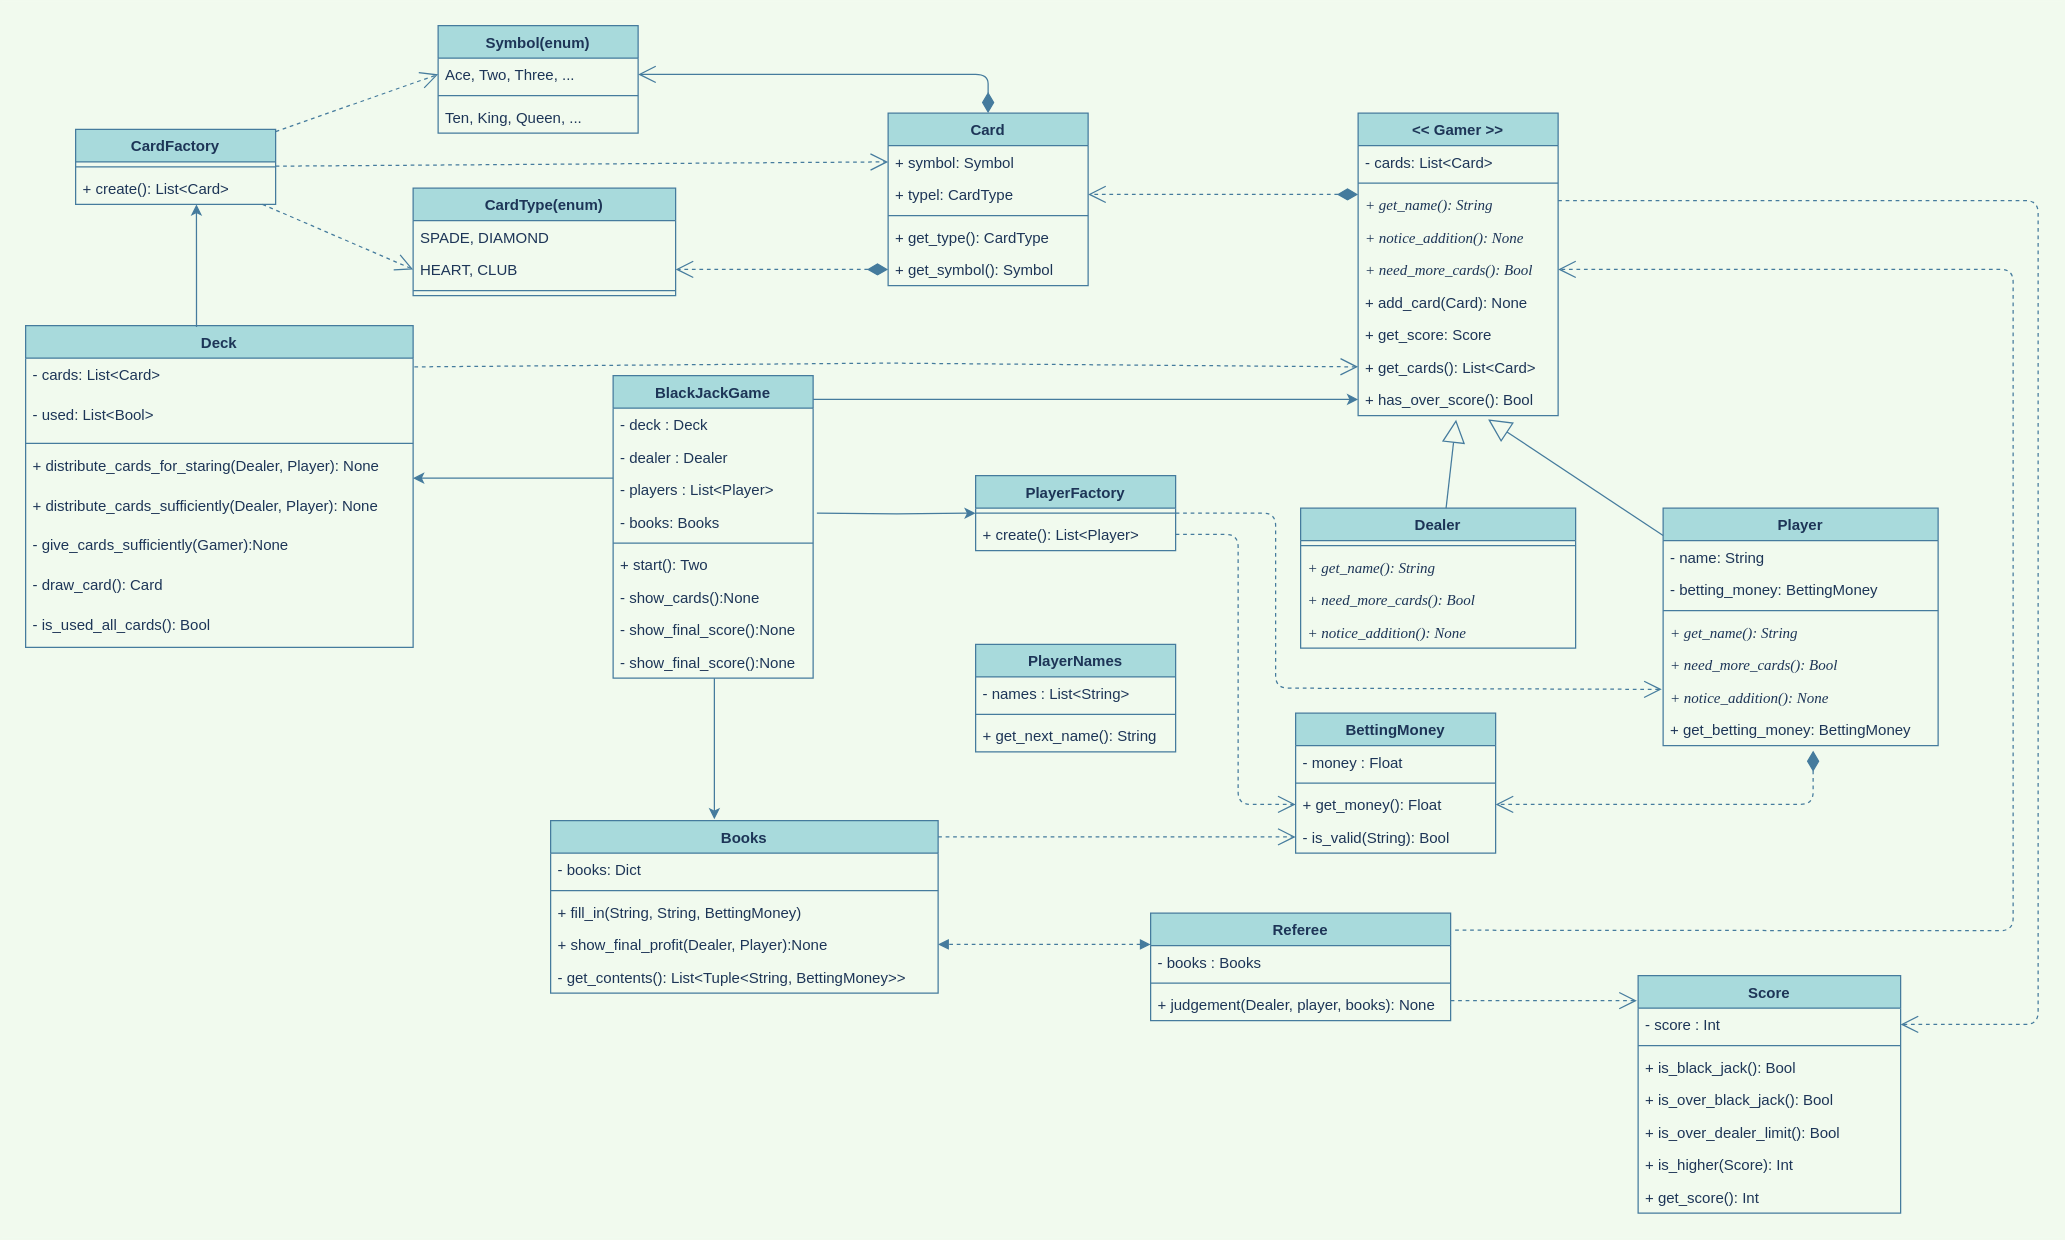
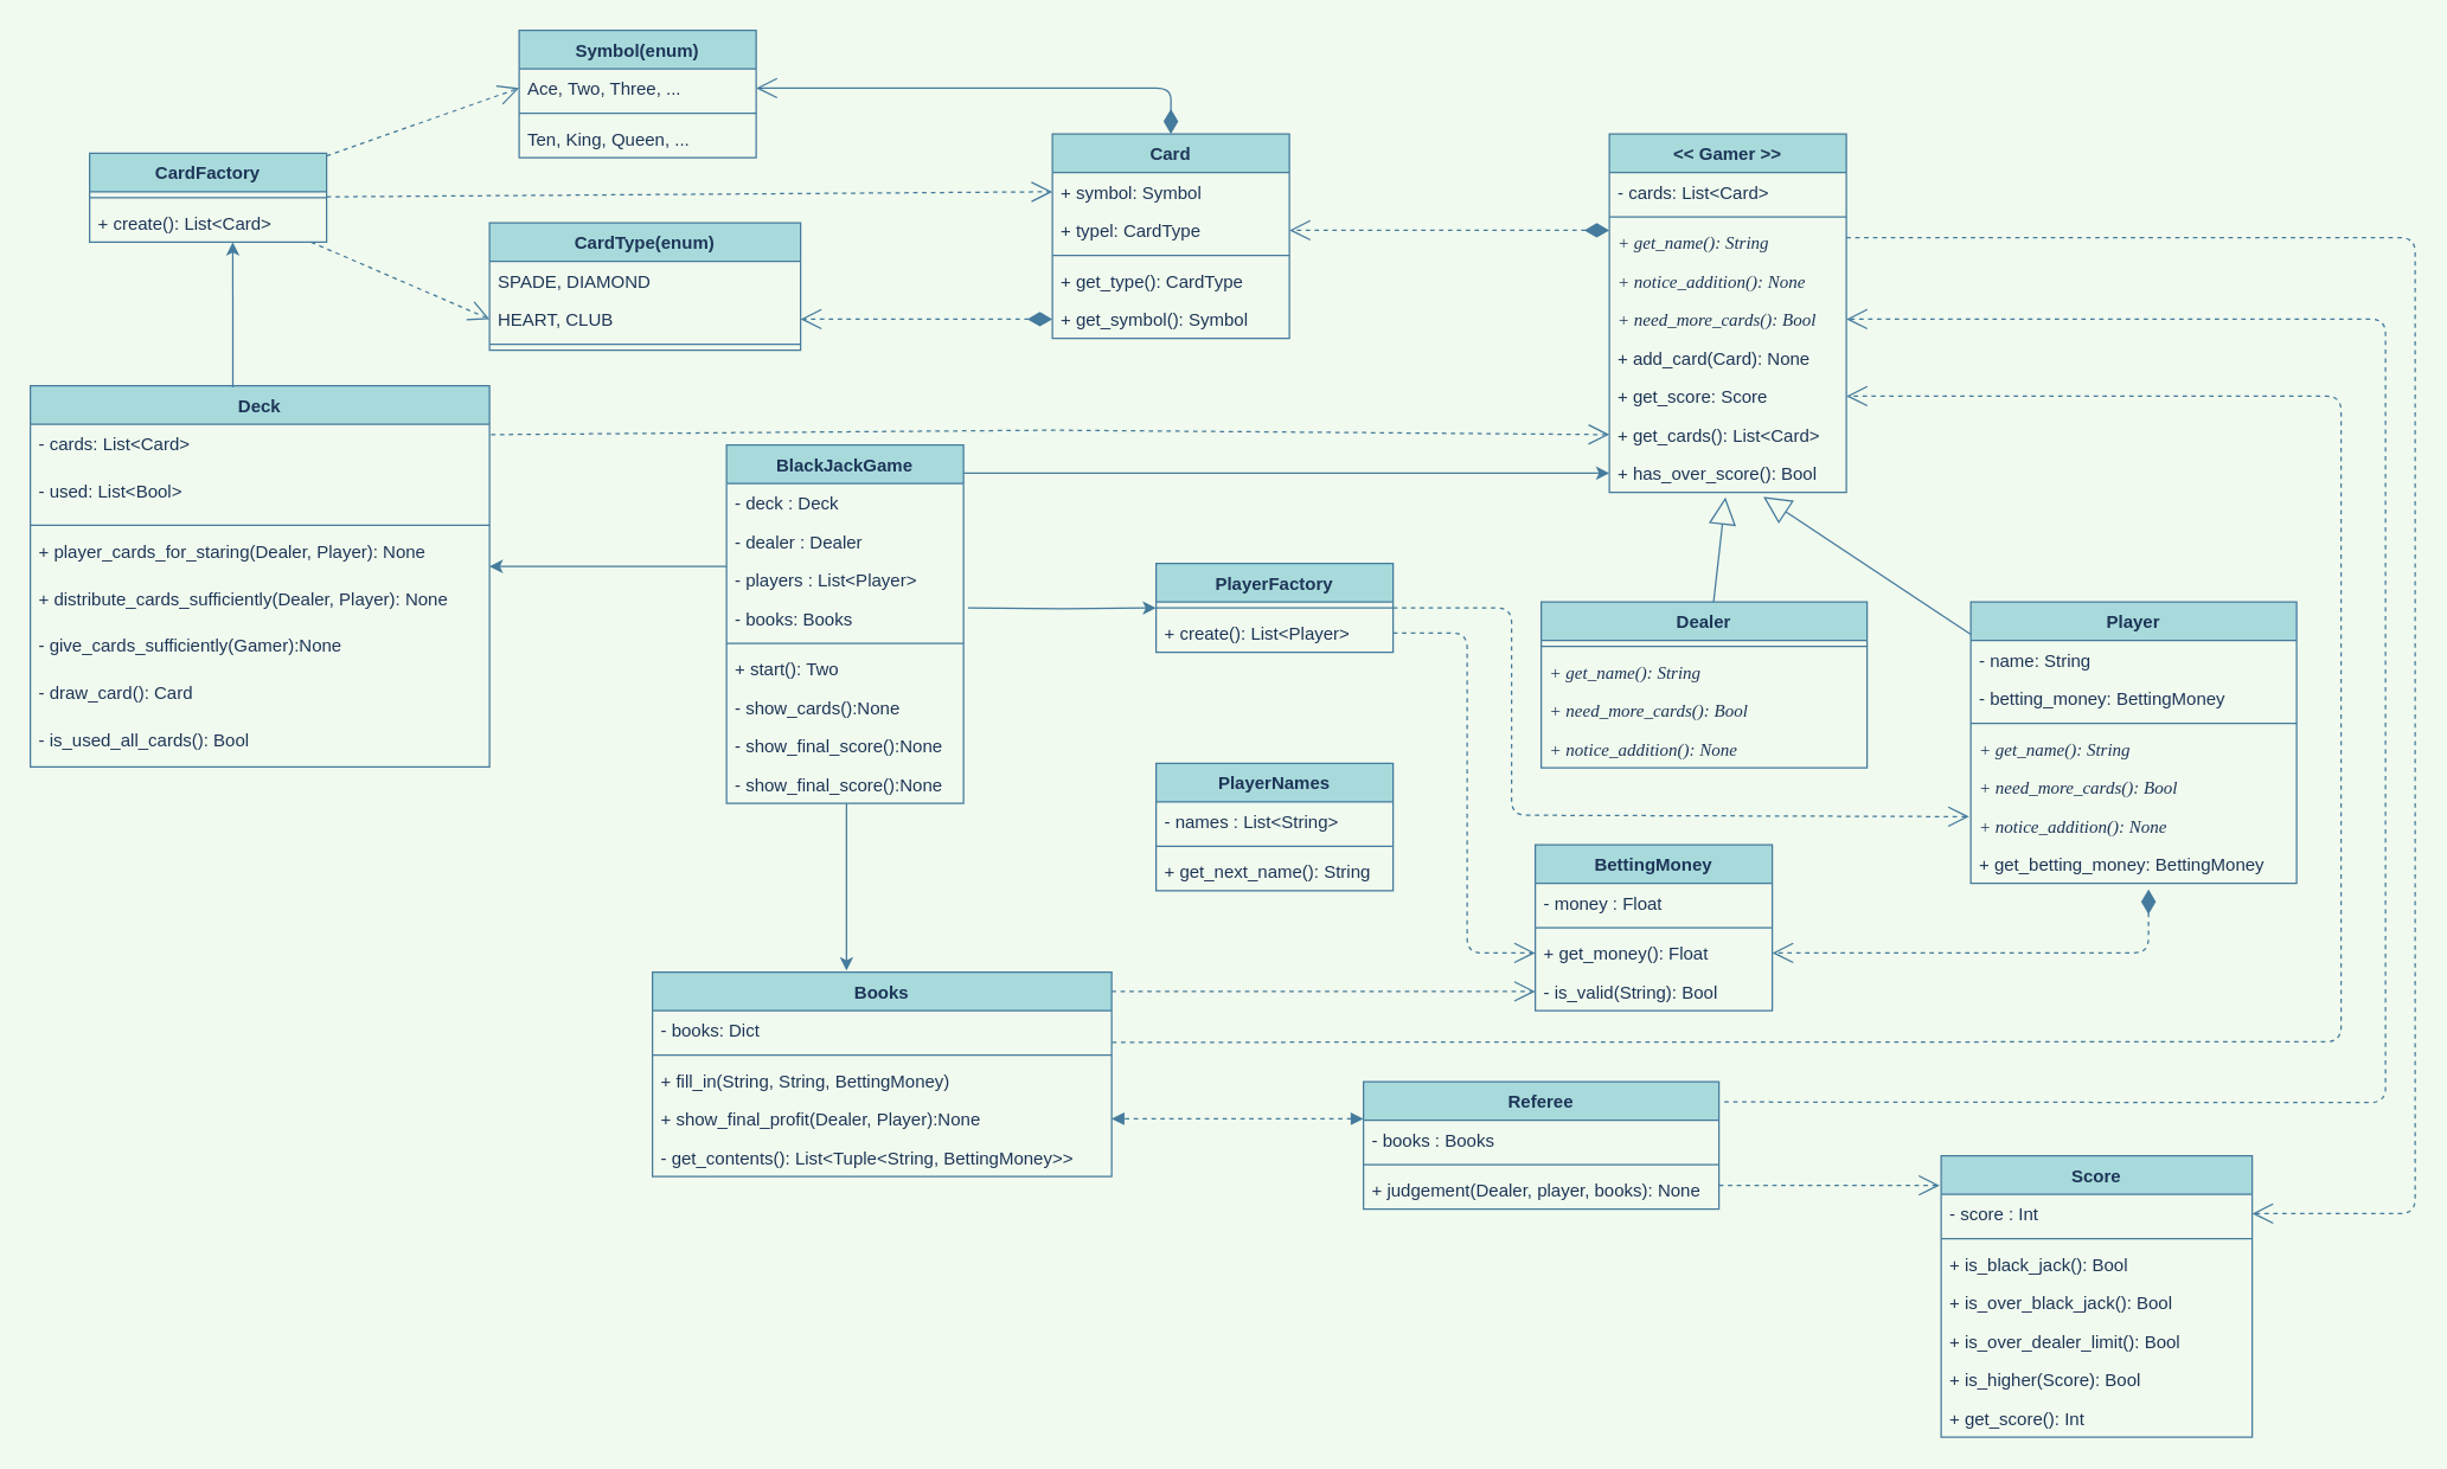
- <mxCell id="136" value="+ distribute_cards_for_staring(Dealer, Player): None" style="text;strokeColor=none;fillColor=none;align=left;verticalAlign=top;spacingLeft=4;spacingRight=4;overflow=hidden;rotatable=0;points=[[0,0.5],[1,0.5]];portConstraint=eastwest;fontColor=#1D3557;" parent="132" vertex="1"><mxGeometry y="99.043" width="310" height="31.652" as="geometry" /></mxCell>
+ <mxCell id="136" value="+ player_cards_for_staring(Dealer, Player): None" style="text;strokeColor=none;fillColor=none;align=left;verticalAlign=top;spacingLeft=4;spacingRight=4;overflow=hidden;rotatable=0;points=[[0,0.5],[1,0.5]];portConstraint=eastwest;fontColor=#1D3557;" parent="132" vertex="1"><mxGeometry y="99.043" width="310" height="31.652" as="geometry" /></mxCell>
+ <mxCell id="212" style="edgeStyle=none;orthogonalLoop=1;jettySize=auto;html=1;entryX=1;entryY=0.5;entryDx=0;entryDy=0;dashed=1;labelBackgroundColor=#F1FAEE;endArrow=open;endSize=12;strokeColor=#457B9D;fontColor=#1D3557;exitX=1.001;exitY=0.821;exitDx=0;exitDy=0;exitPerimeter=0;" edge="1" parent="1" source="185" target="50"><mxGeometry relative="1" as="geometry"><Array as="points"><mxPoint x="1580" y="703" /><mxPoint x="1580" y="267" /></Array></mxGeometry></mxCell>
- <mxCell id="210" value="+ is_higher(Score): Int" style="text;strokeColor=none;fillColor=none;align=left;verticalAlign=top;spacingLeft=4;spacingRight=4;overflow=hidden;rotatable=0;points=[[0,0.5],[1,0.5]];portConstraint=eastwest;fontColor=#1D3557;" parent="204" vertex="1"><mxGeometry y="138" width="210" height="26" as="geometry" /></mxCell>
+ <mxCell id="210" value="+ is_higher(Score): Bool" style="text;strokeColor=none;fillColor=none;align=left;verticalAlign=top;spacingLeft=4;spacingRight=4;overflow=hidden;rotatable=0;points=[[0,0.5],[1,0.5]];portConstraint=eastwest;fontColor=#1D3557;" parent="204" vertex="1"><mxGeometry y="138" width="210" height="26" as="geometry" /></mxCell>
